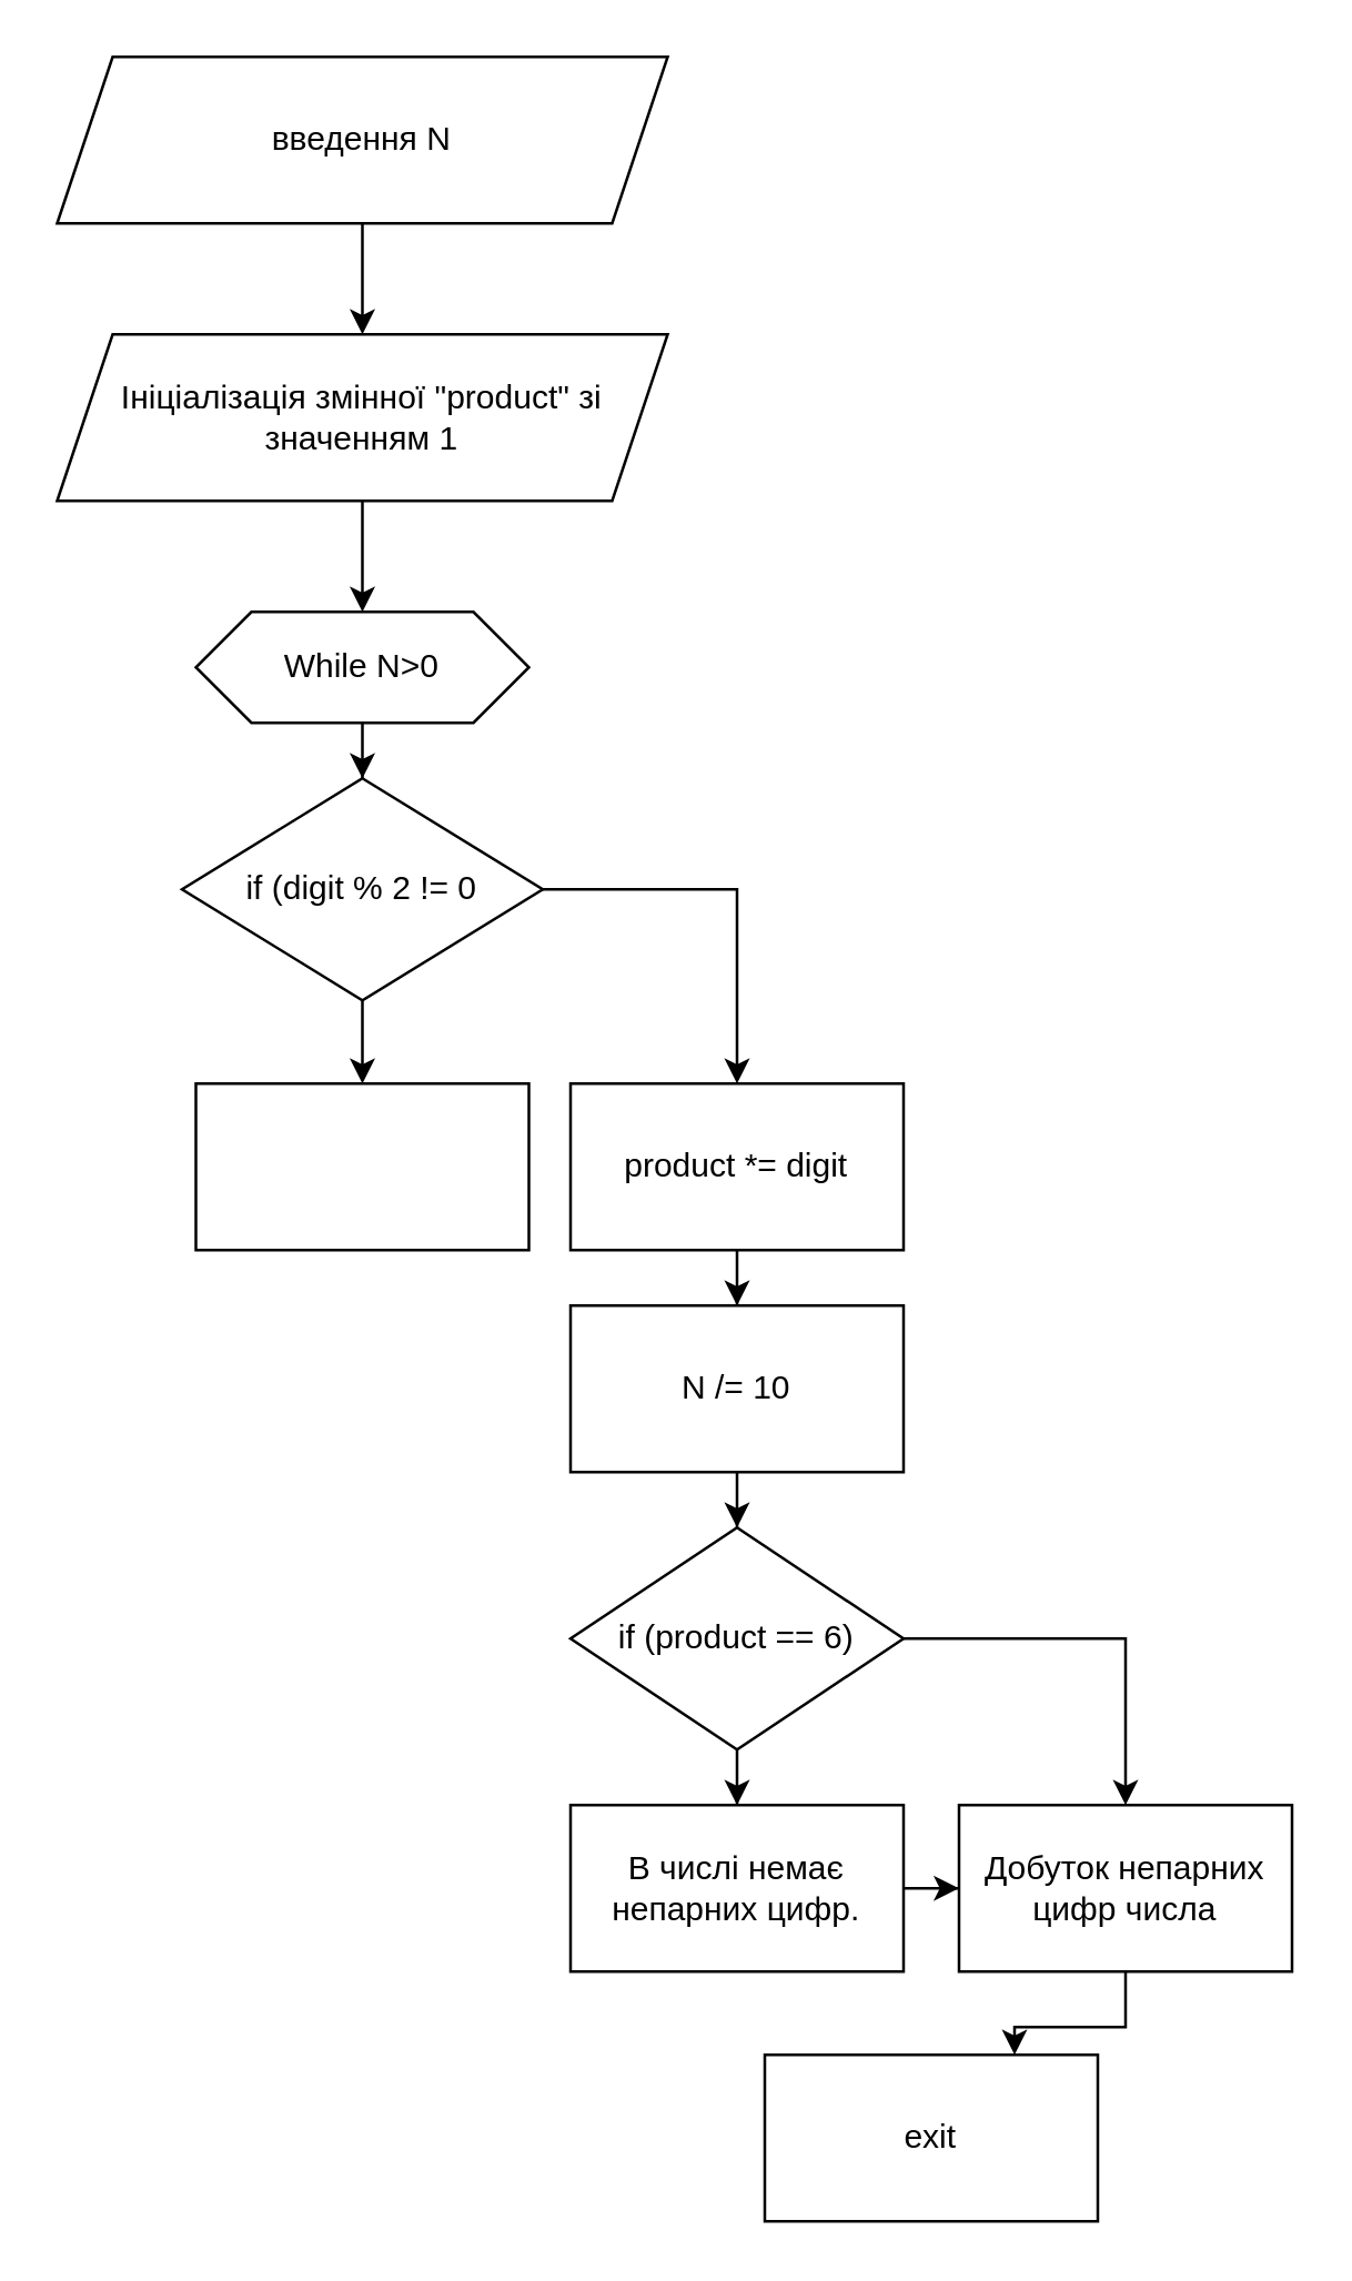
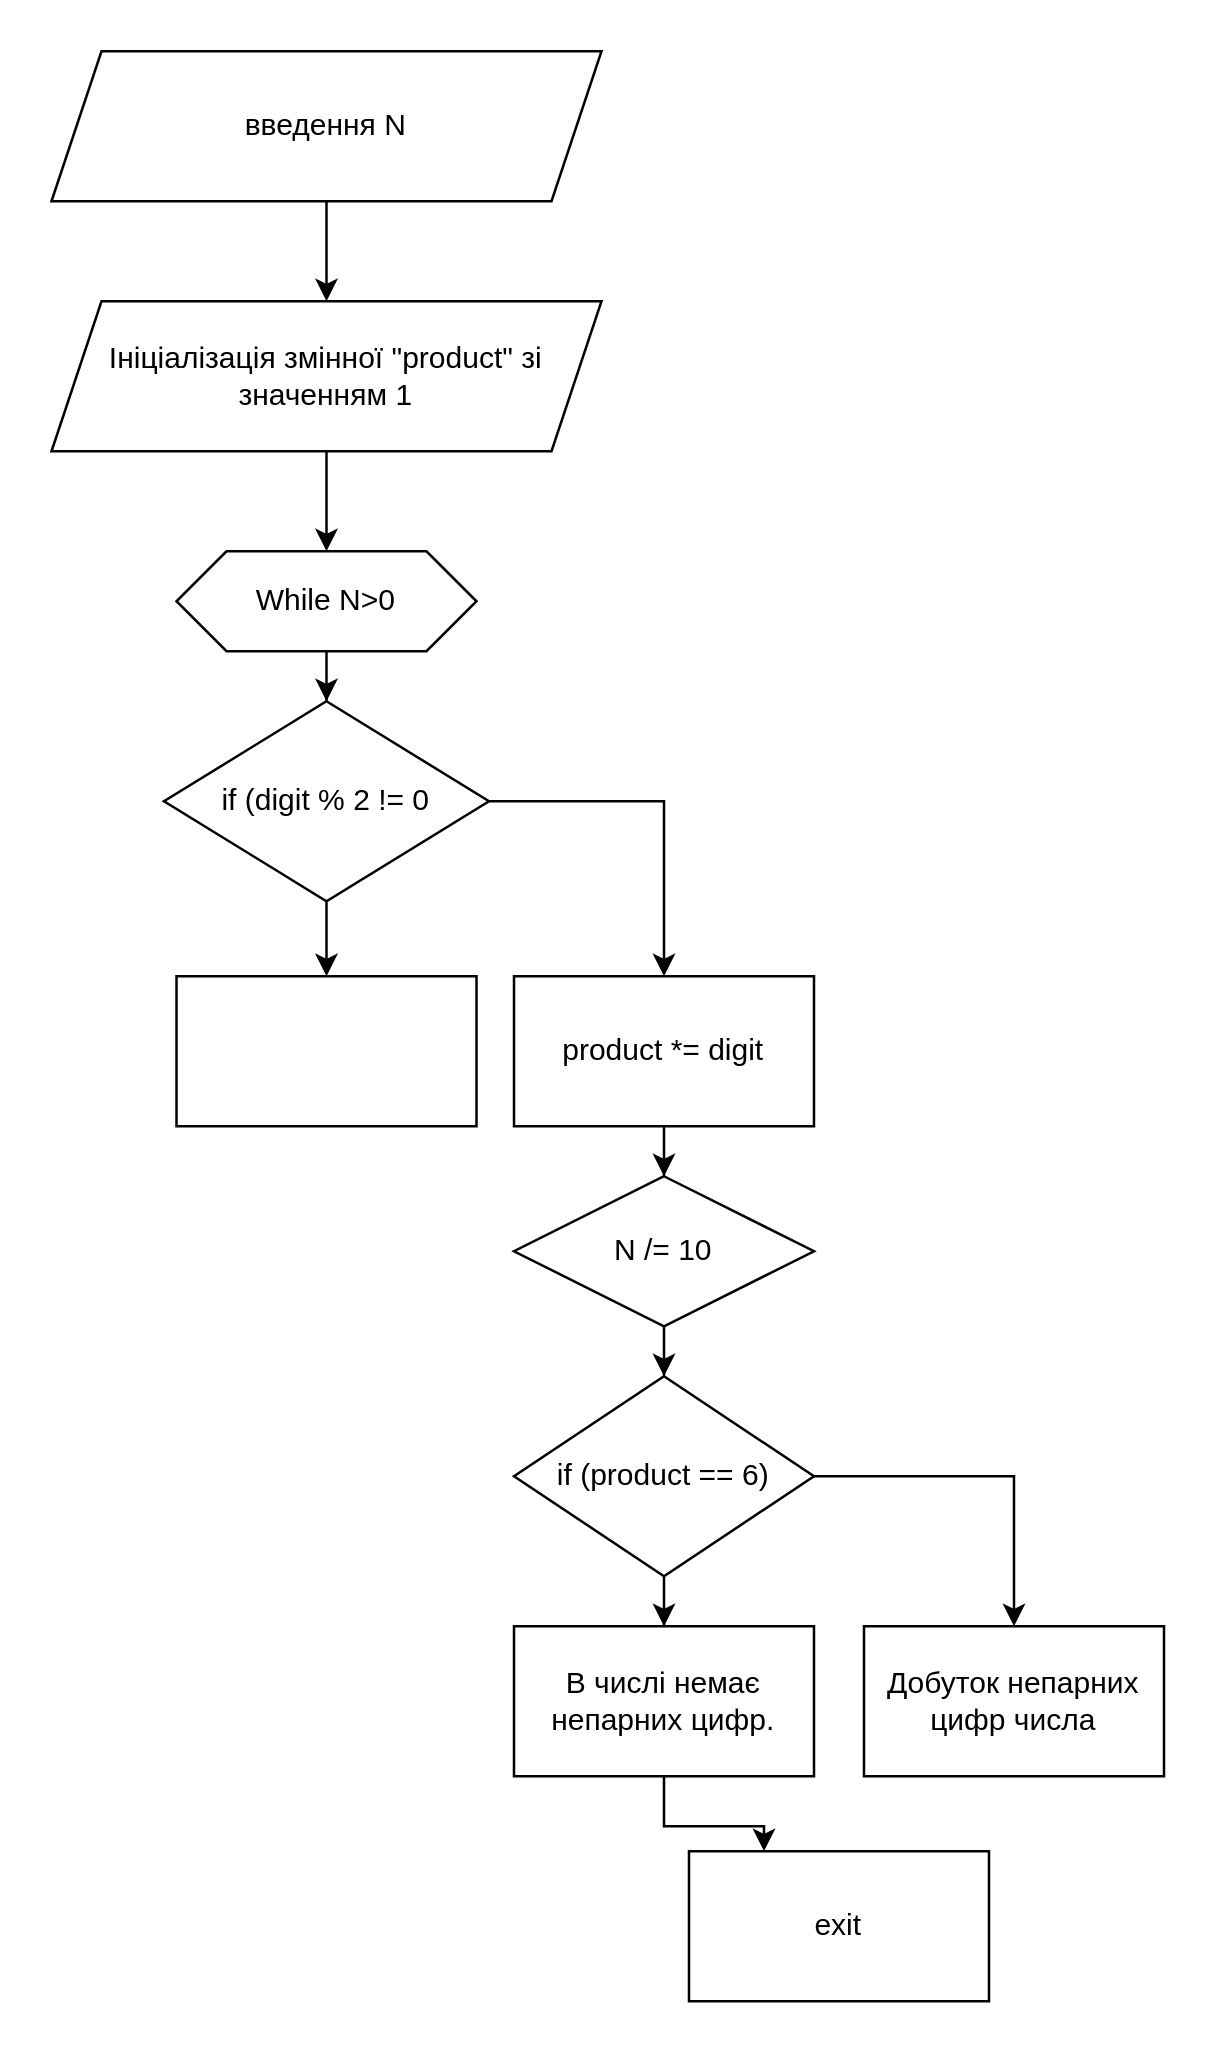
- <mxCell id="15" value="N /= 10" style="rounded=0;whiteSpace=wrap;html=1;" vertex="1" parent="1"><mxGeometry x="205" y="470" width="120" height="60" as="geometry" /></mxCell>
+ <mxCell id="15" value="N /= 10" style="rhombus;whiteSpace=wrap;html=1;" vertex="1" parent="1"><mxGeometry x="205" y="470" width="120" height="60" as="geometry" /></mxCell>
- <mxCell id="19" style="edgeStyle=orthogonalEdgeStyle;rounded=0;orthogonalLoop=1;jettySize=auto;html=1;" edge="1" parent="1" source="20" target="22"><mxGeometry relative="1" as="geometry" /></mxCell>
+ <mxCell id="19" style="edgeStyle=orthogonalEdgeStyle;rounded=0;orthogonalLoop=1;jettySize=auto;html=1;entryX=0.25;entryY=0;entryDx=0;entryDy=0;" edge="1" parent="1" source="20" target="23"><mxGeometry relative="1" as="geometry" /></mxCell>
- <mxCell id="21" style="edgeStyle=orthogonalEdgeStyle;rounded=0;orthogonalLoop=1;jettySize=auto;html=1;entryX=0.75;entryY=0;entryDx=0;entryDy=0;" edge="1" parent="1" source="22" target="23"><mxGeometry relative="1" as="geometry" /></mxCell>
